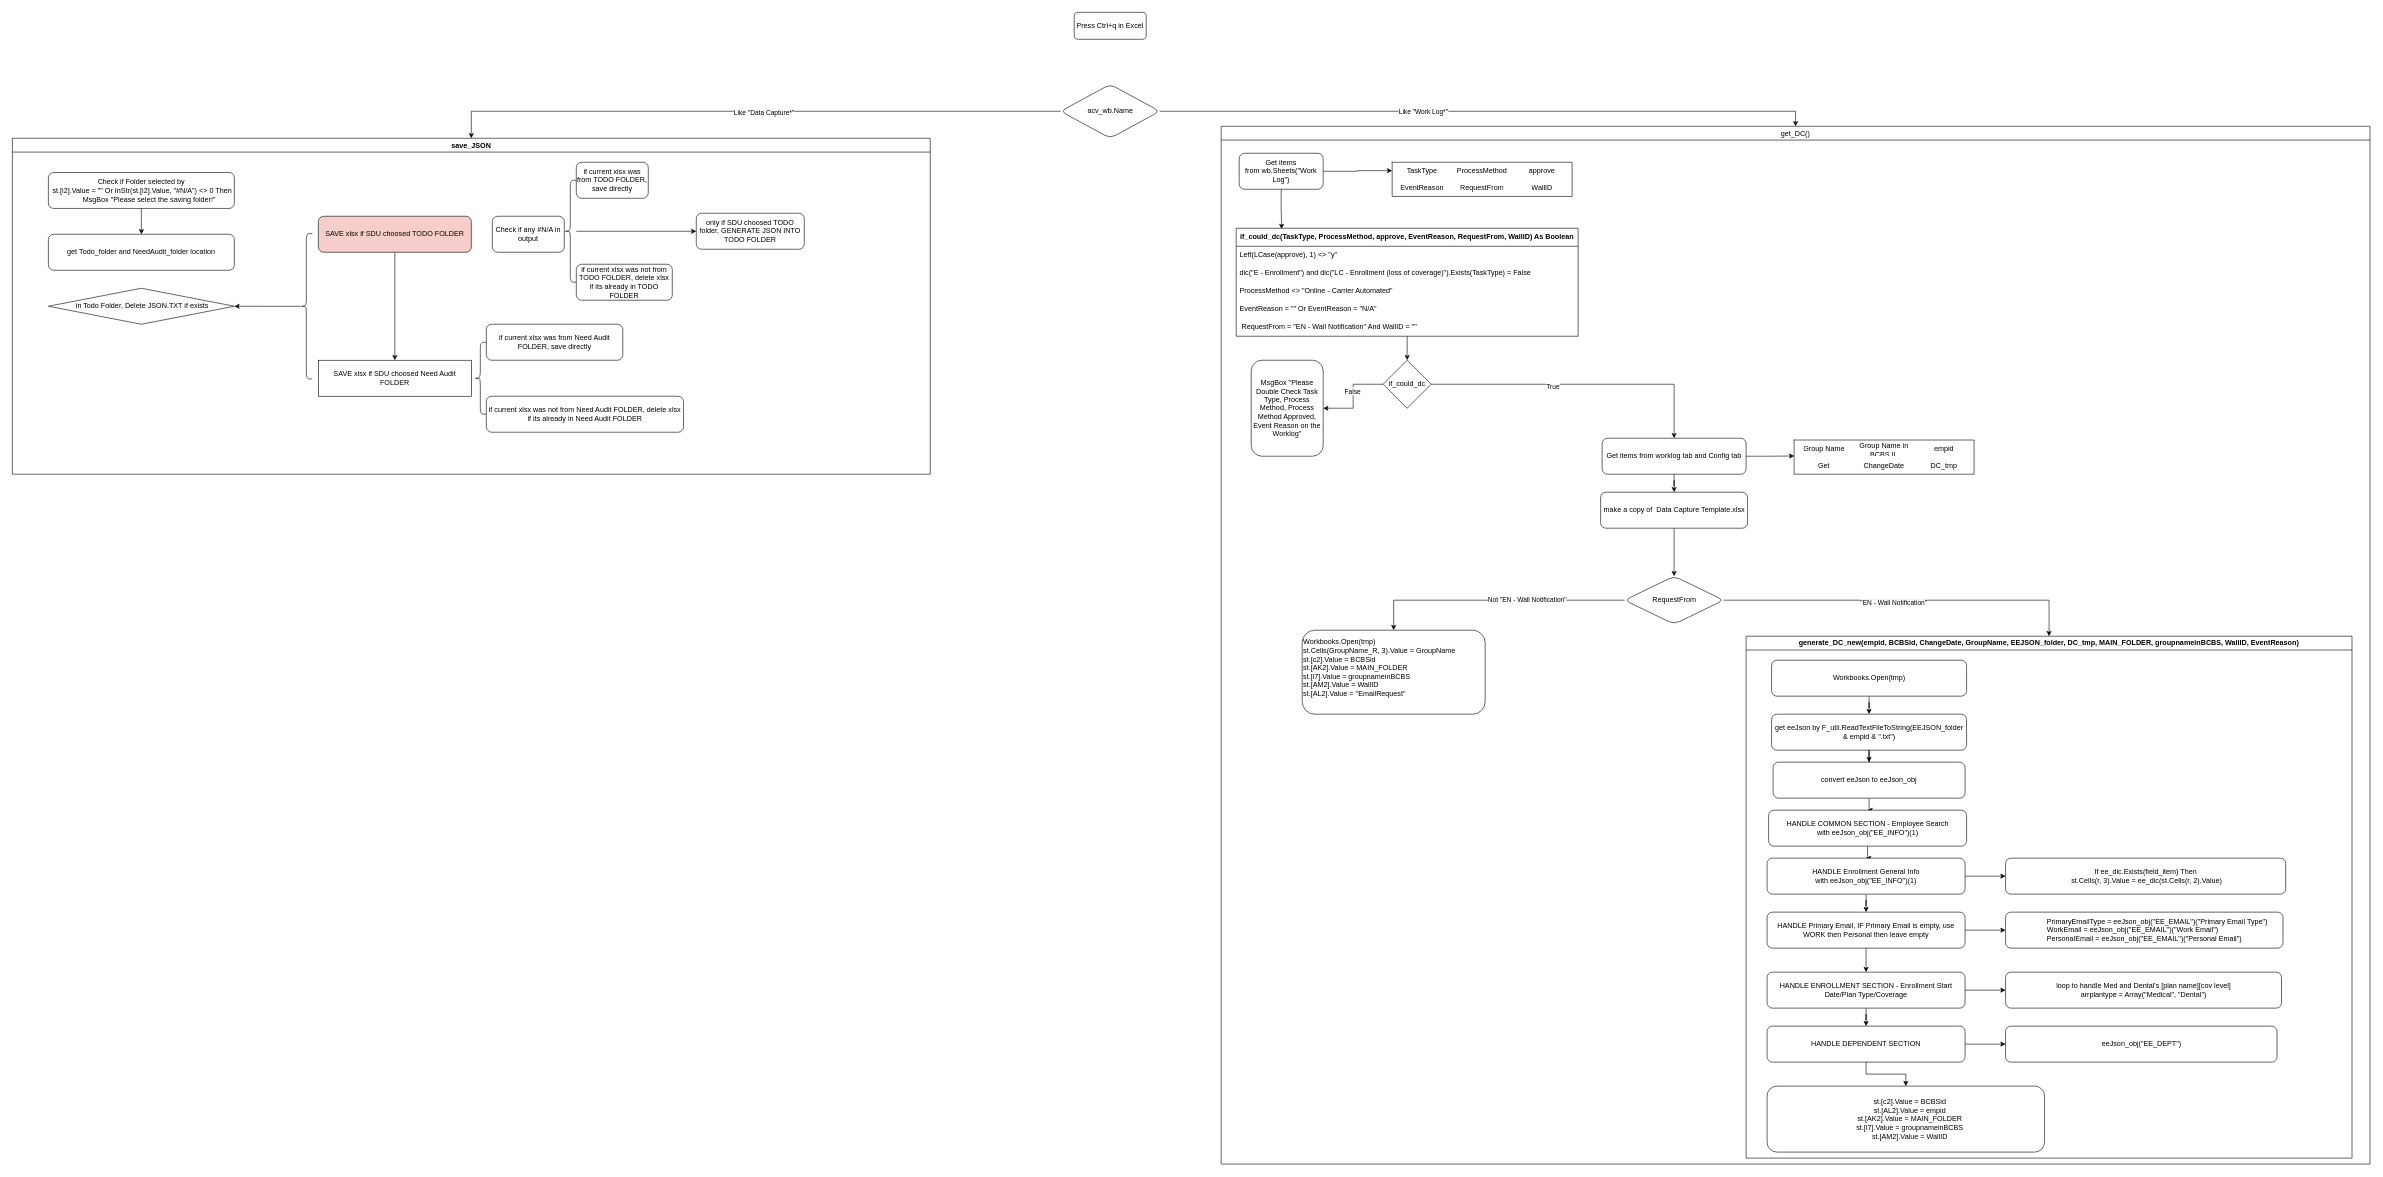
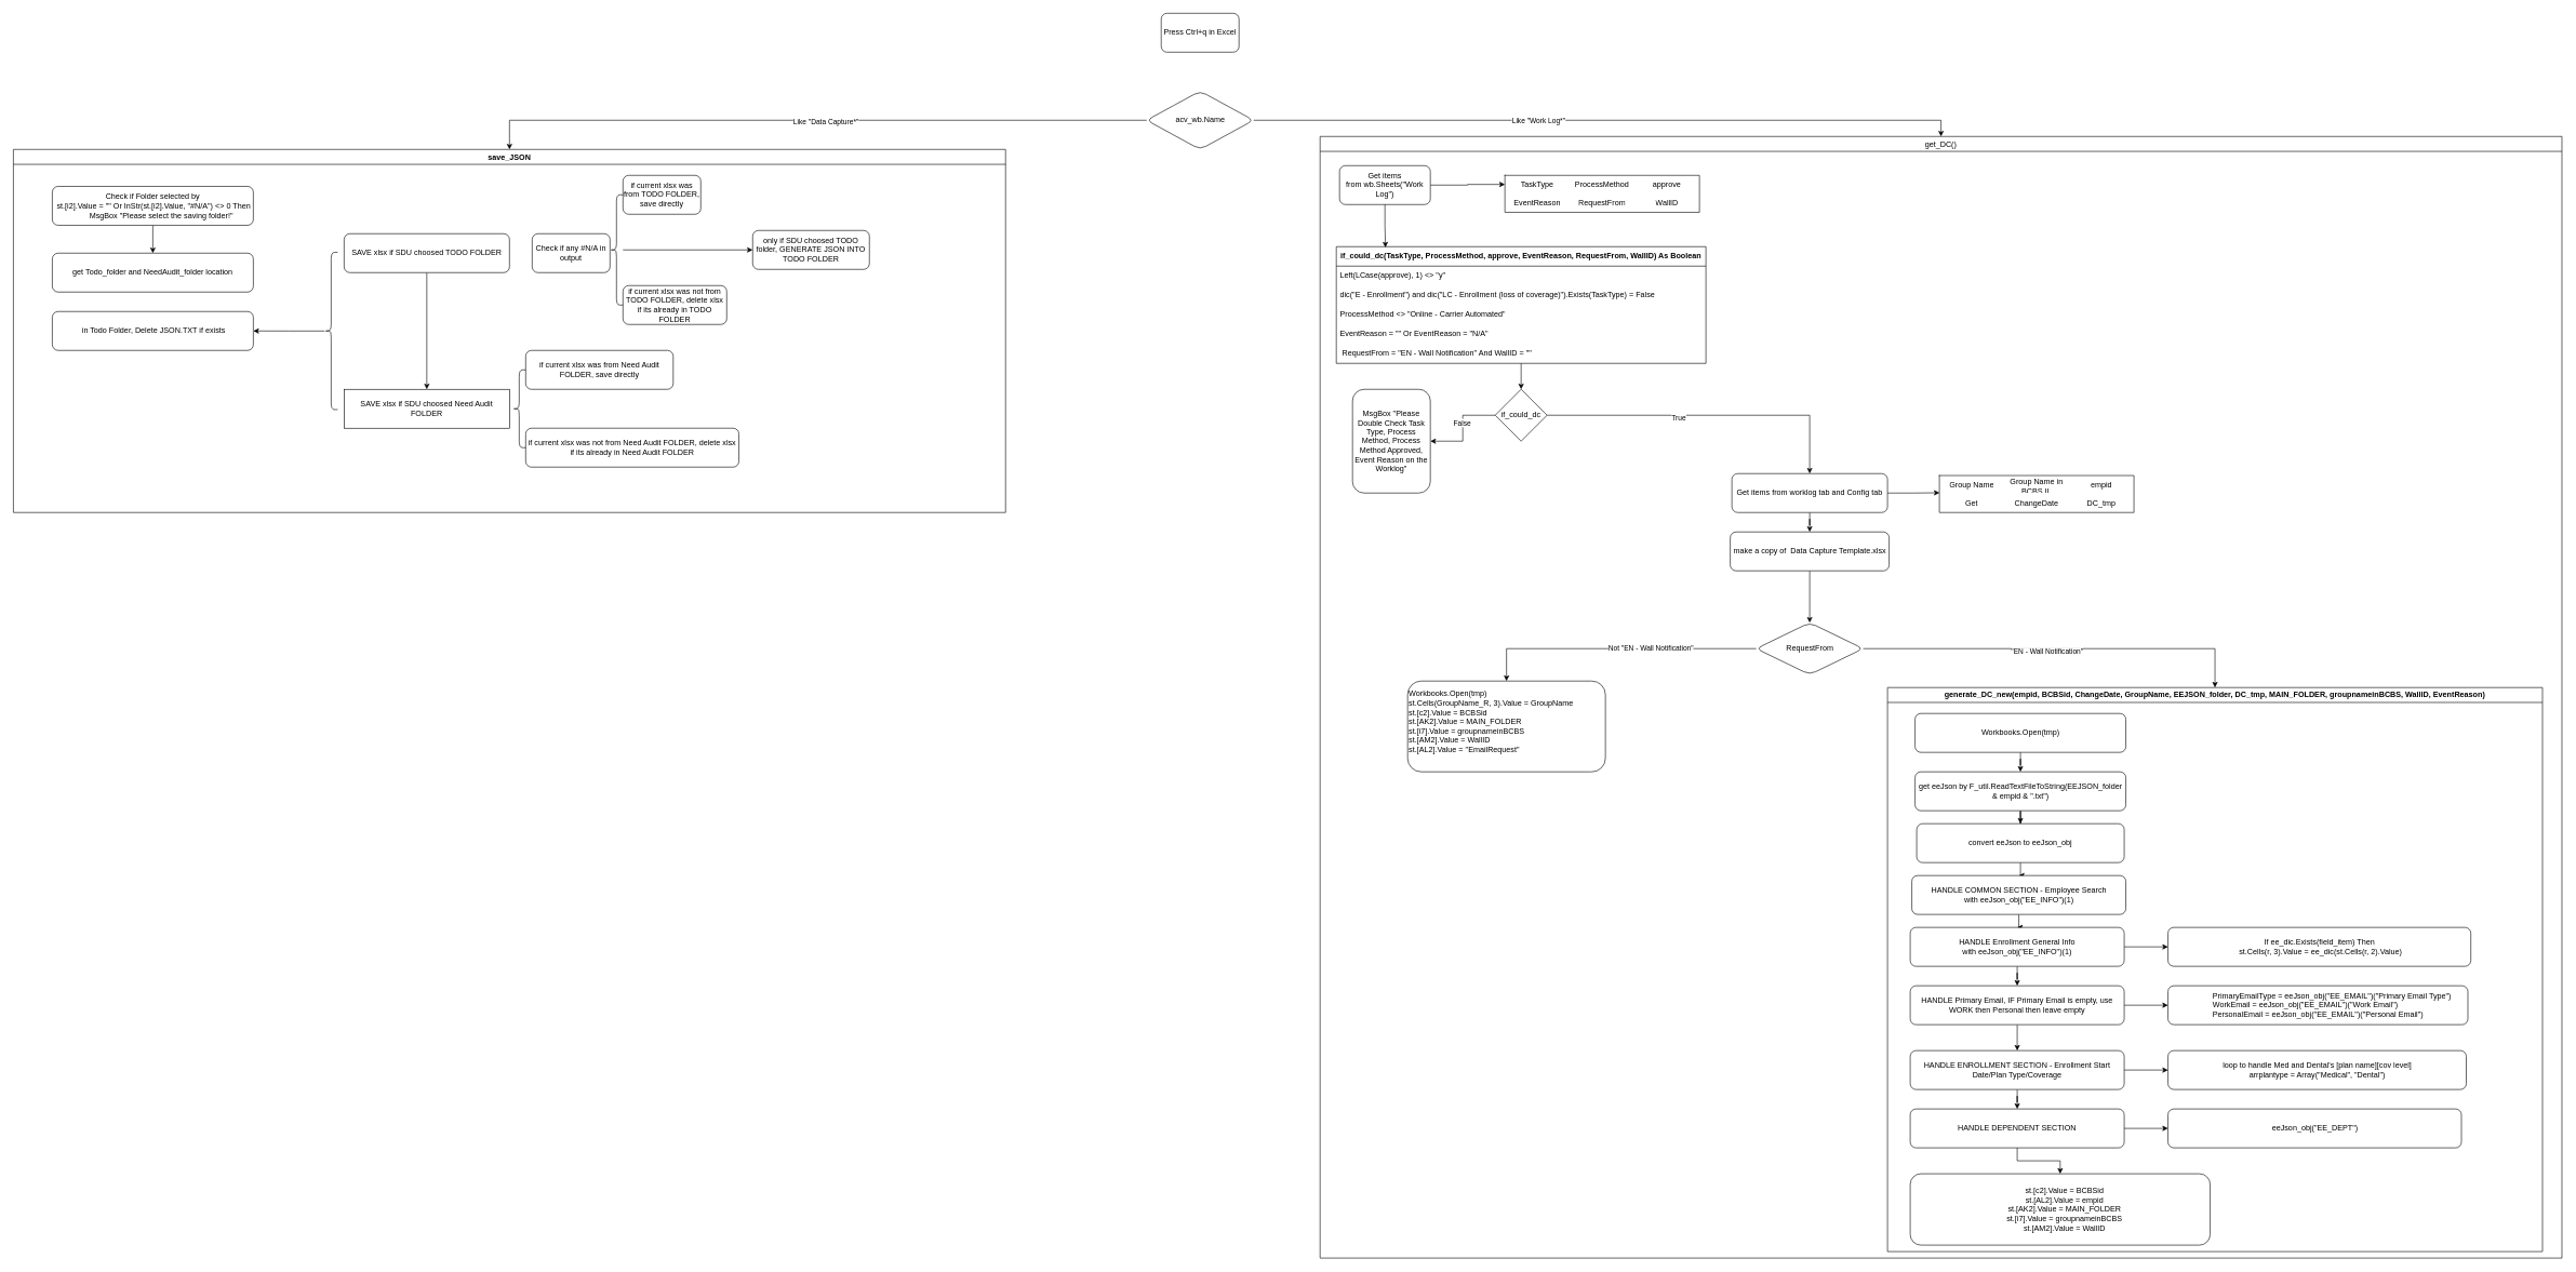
- <mxCell id="2" value="Press Ctrl+q in Excel" style="rounded=1;whiteSpace=wrap;html=1;" vertex="1" parent="1"><mxGeometry x="1790" y="20" width="120" height="45" as="geometry" /></mxCell>
+ <mxCell id="2" value="Press Ctrl+q in Excel" style="rounded=1;whiteSpace=wrap;html=1;" vertex="1" parent="1"><mxGeometry x="1790" y="20" width="120" height="60" as="geometry" /></mxCell>
- <mxCell id="86" value="SAVE xlsx if SDU choosed TODO FOLDER" style="whiteSpace=wrap;html=1;rounded=1;fillColor=#f8cecc;" vertex="1" parent="80"><mxGeometry x="510" y="130" width="255" height="60" as="geometry" /></mxCell>
+ <mxCell id="86" value="SAVE xlsx if SDU choosed TODO FOLDER" style="whiteSpace=wrap;html=1;rounded=1;" vertex="1" parent="80"><mxGeometry x="510" y="130" width="255" height="60" as="geometry" /></mxCell>
- <mxCell id="84" value="&amp;nbsp;in Todo Folder, Delete JSON.TXT if exists" style="rhombus;whiteSpace=wrap;html=1;" vertex="1" parent="80"><mxGeometry x="60" y="250" width="310" height="60" as="geometry" /></mxCell>
+ <mxCell id="84" value="&amp;nbsp;in Todo Folder, Delete JSON.TXT if exists" style="whiteSpace=wrap;html=1;rounded=1;" vertex="1" parent="80"><mxGeometry x="60" y="250" width="310" height="60" as="geometry" /></mxCell>
